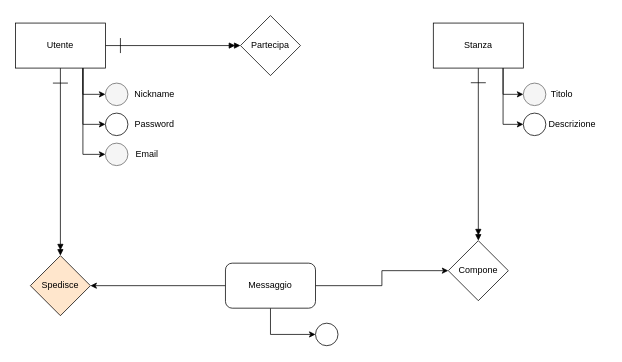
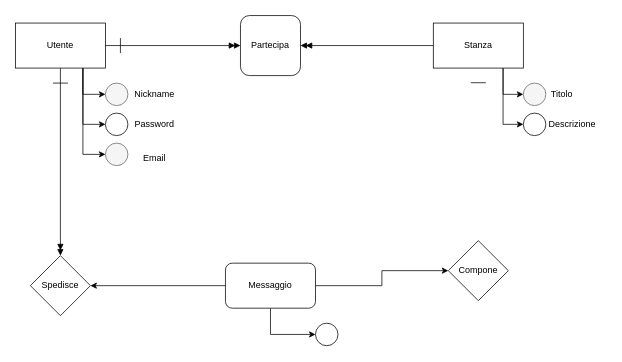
- <mxCell id="28" value="Partecipa" style="rhombus;whiteSpace=wrap;html=1;" vertex="1" parent="1"><mxGeometry x="320" y="20" width="80" height="80" as="geometry" /></mxCell>
+ <mxCell id="28" value="Partecipa" style="whiteSpace=wrap;html=1;rounded=1;" vertex="1" parent="1"><mxGeometry x="320" y="20" width="80" height="80" as="geometry" /></mxCell>
+ <mxCell id="16" style="edgeStyle=orthogonalEdgeStyle;rounded=0;orthogonalLoop=1;jettySize=auto;html=1;entryX=1;entryY=0.5;entryDx=0;entryDy=0;endArrow=doubleBlock;endFill=1;" edge="1" parent="1" source="18" target="28"><mxGeometry relative="1" as="geometry" /></mxCell>
- <mxCell id="17" style="edgeStyle=orthogonalEdgeStyle;rounded=0;orthogonalLoop=1;jettySize=auto;html=1;entryX=0.5;entryY=0;entryDx=0;entryDy=0;endArrow=doubleBlock;endFill=1;" edge="1" parent="1" source="18" target="31"><mxGeometry relative="1" as="geometry" /></mxCell>
- <mxCell id="13" value="Email" style="text;html=1;align=center;verticalAlign=middle;resizable=0;points=[];autosize=1;strokeColor=none;fillColor=none;" vertex="1" parent="1"><mxGeometry x="170" y="190" width="50" height="30" as="geometry" /></mxCell>
+ <mxCell id="13" value="Email" style="text;html=1;align=center;verticalAlign=middle;resizable=0;points=[];autosize=1;strokeColor=none;fillColor=none;" vertex="1" parent="1"><mxGeometry x="180" y="195" width="50" height="30" as="geometry" /></mxCell>
- <mxCell id="30" value="Spedisce" style="rhombus;whiteSpace=wrap;html=1;fillColor=#ffe6cc;" vertex="1" parent="1"><mxGeometry x="40" y="340" width="80" height="80" as="geometry" /></mxCell>
+ <mxCell id="30" value="Spedisce" style="rhombus;whiteSpace=wrap;html=1;" vertex="1" parent="1"><mxGeometry x="40" y="340" width="80" height="80" as="geometry" /></mxCell>
